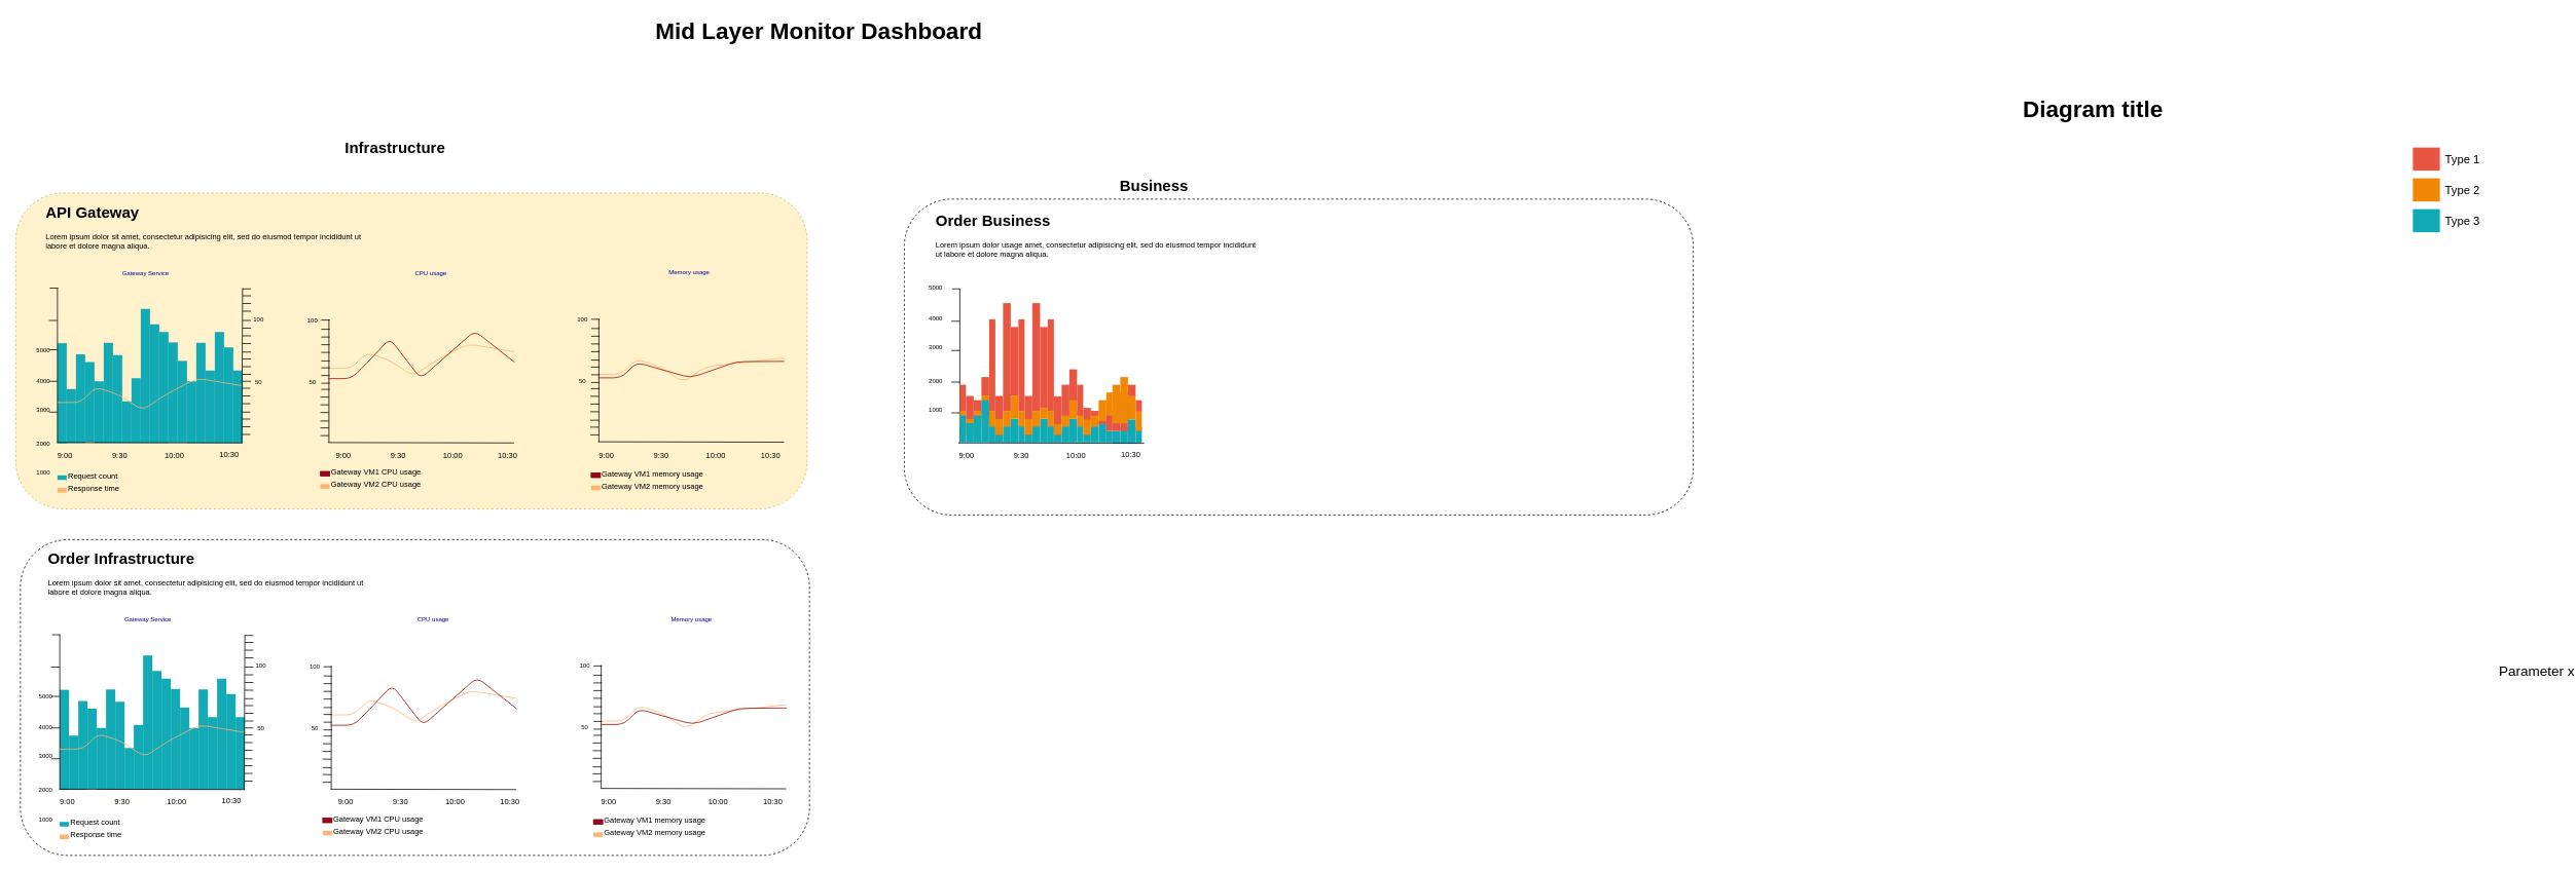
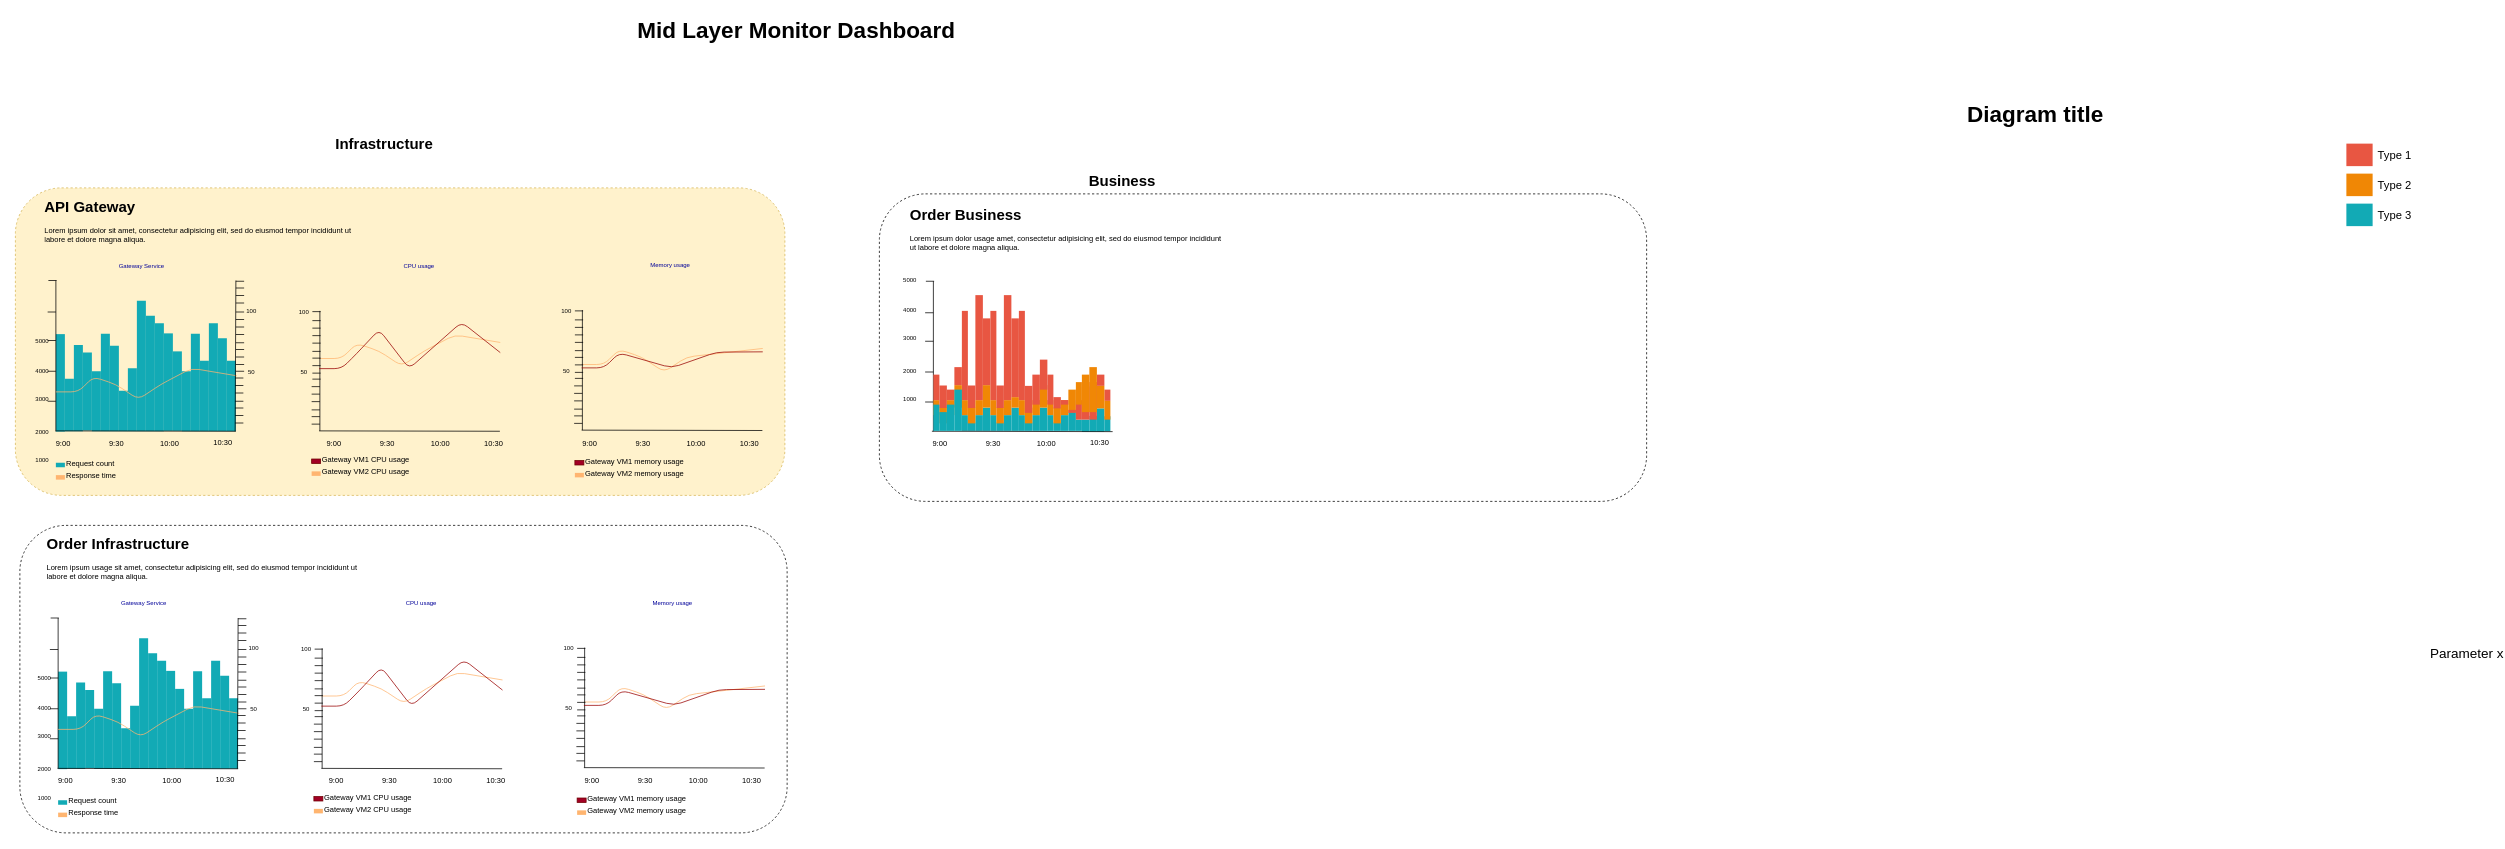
- <mxCell id="280" value="&lt;font style=&quot;font-size: 30px;&quot;&gt;Diagram title&lt;/font&gt;" style="text;spacingTop=-5;align=center;verticalAlign=middle;fontSize=30;fontStyle=1;html=1;points=[]" vertex="1" parent="1"><mxGeometry x="2308" y="121" width="810" height="45" as="geometry" /></mxCell>
+ <mxCell id="280" value="&lt;font style=&quot;font-size: 30px;&quot;&gt;Diagram title&lt;/font&gt;" style="text;spacingTop=-5;align=center;verticalAlign=middle;fontSize=30;fontStyle=1;html=1;points=[]" vertex="1" parent="1"><mxGeometry x="2308" y="131" width="810" height="45" as="geometry" /></mxCell>
- <mxCell id="252" value="&lt;h1&gt;Order Infrastructure&lt;/h1&gt;&lt;p&gt;Lorem ipsum dolor sit amet, consectetur adipisicing elit, sed do eiusmod tempor incididunt ut labore et dolore magna aliqua.&lt;/p&gt;" style="text;html=1;strokeColor=none;fillColor=none;spacing=5;spacingTop=-20;whiteSpace=wrap;overflow=hidden;rounded=0;shadow=0;dashed=1;dashPattern=1 2;comic=0;labelBackgroundColor=none;fontSize=10;opacity=0;" vertex="1" parent="1"><mxGeometry x="57" y="710" width="432" height="80" as="geometry" /></mxCell>
+ <mxCell id="252" value="&lt;h1&gt;Order Infrastructure&lt;/h1&gt;&lt;p&gt;Lorem ipsum usage sit amet, consectetur adipisicing elit, sed do eiusmod tempor incididunt ut labore et dolore magna aliqua.&lt;/p&gt;" style="text;html=1;strokeColor=none;fillColor=none;spacing=5;spacingTop=-20;whiteSpace=wrap;overflow=hidden;rounded=0;shadow=0;dashed=1;dashPattern=1 2;comic=0;labelBackgroundColor=none;fontSize=10;opacity=0;" vertex="1" parent="1"><mxGeometry x="57" y="710" width="432" height="80" as="geometry" /></mxCell>
